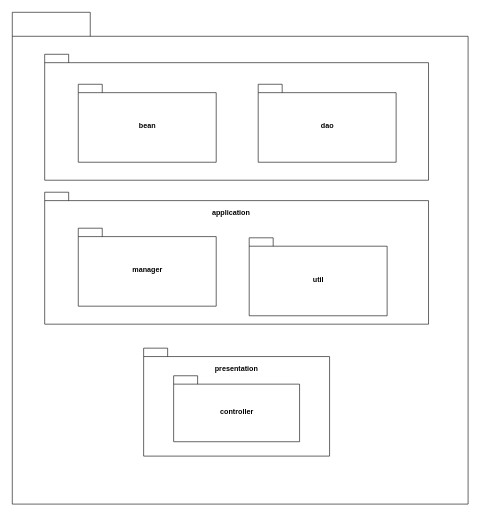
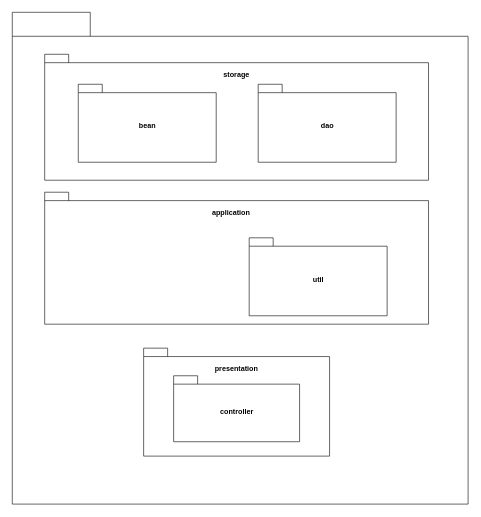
+ <mxCell id="7" value="storage" style="text;align=center;fontStyle=1;verticalAlign=middle;spacingLeft=3;spacingRight=3;strokeColor=none;rotatable=0;points=[[0,0.5],[1,0.5]];portConstraint=eastwest;" parent="1" vertex="1"><mxGeometry x="354" y="110" width="80" height="26" as="geometry" /></mxCell>
- <mxCell id="12" value="manager" style="shape=folder;fontStyle=1;spacingTop=10;tabWidth=40;tabHeight=14;tabPosition=left;html=1;" parent="1" vertex="1"><mxGeometry x="130" y="380" width="230" height="130" as="geometry" /></mxCell>
